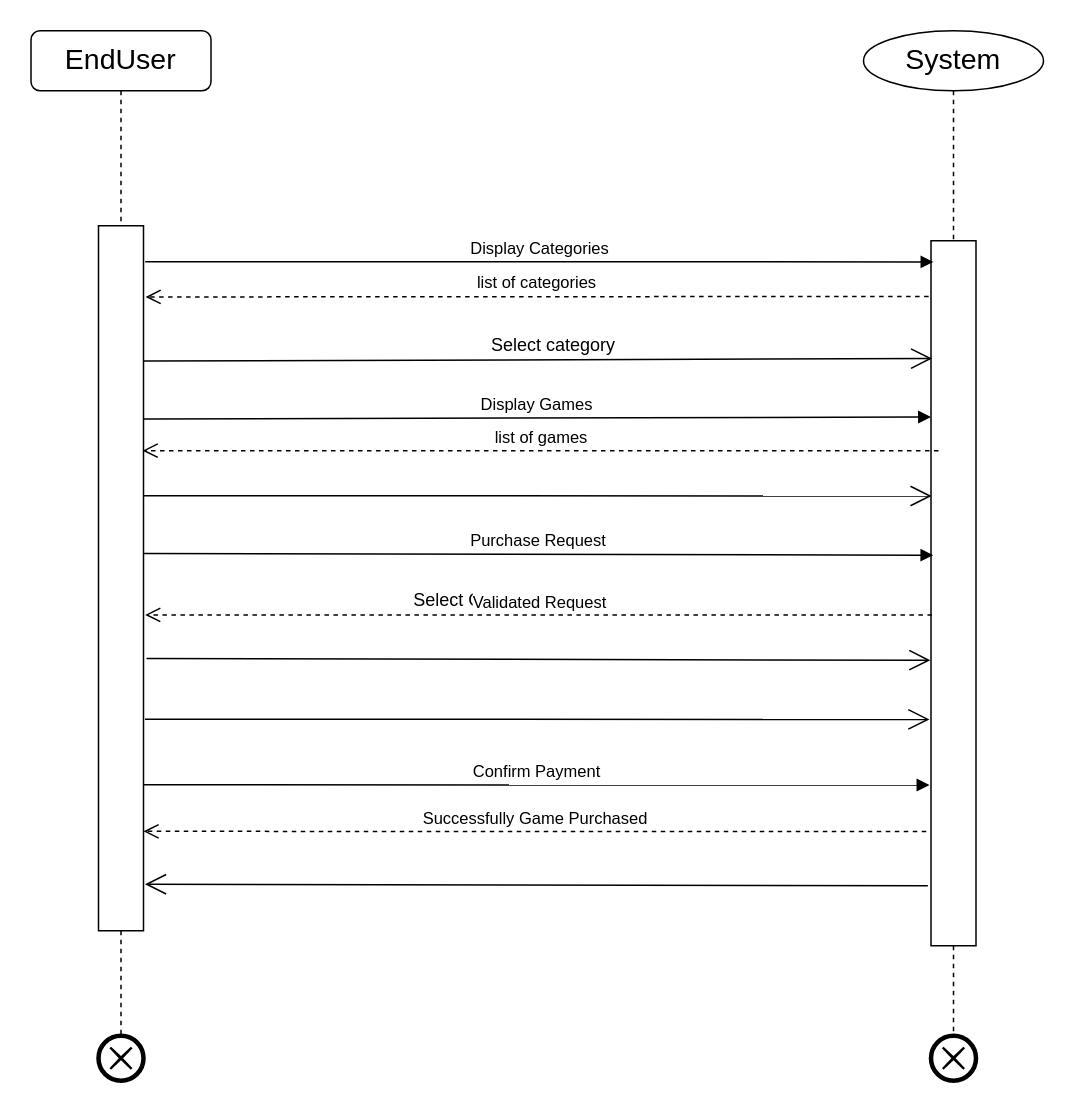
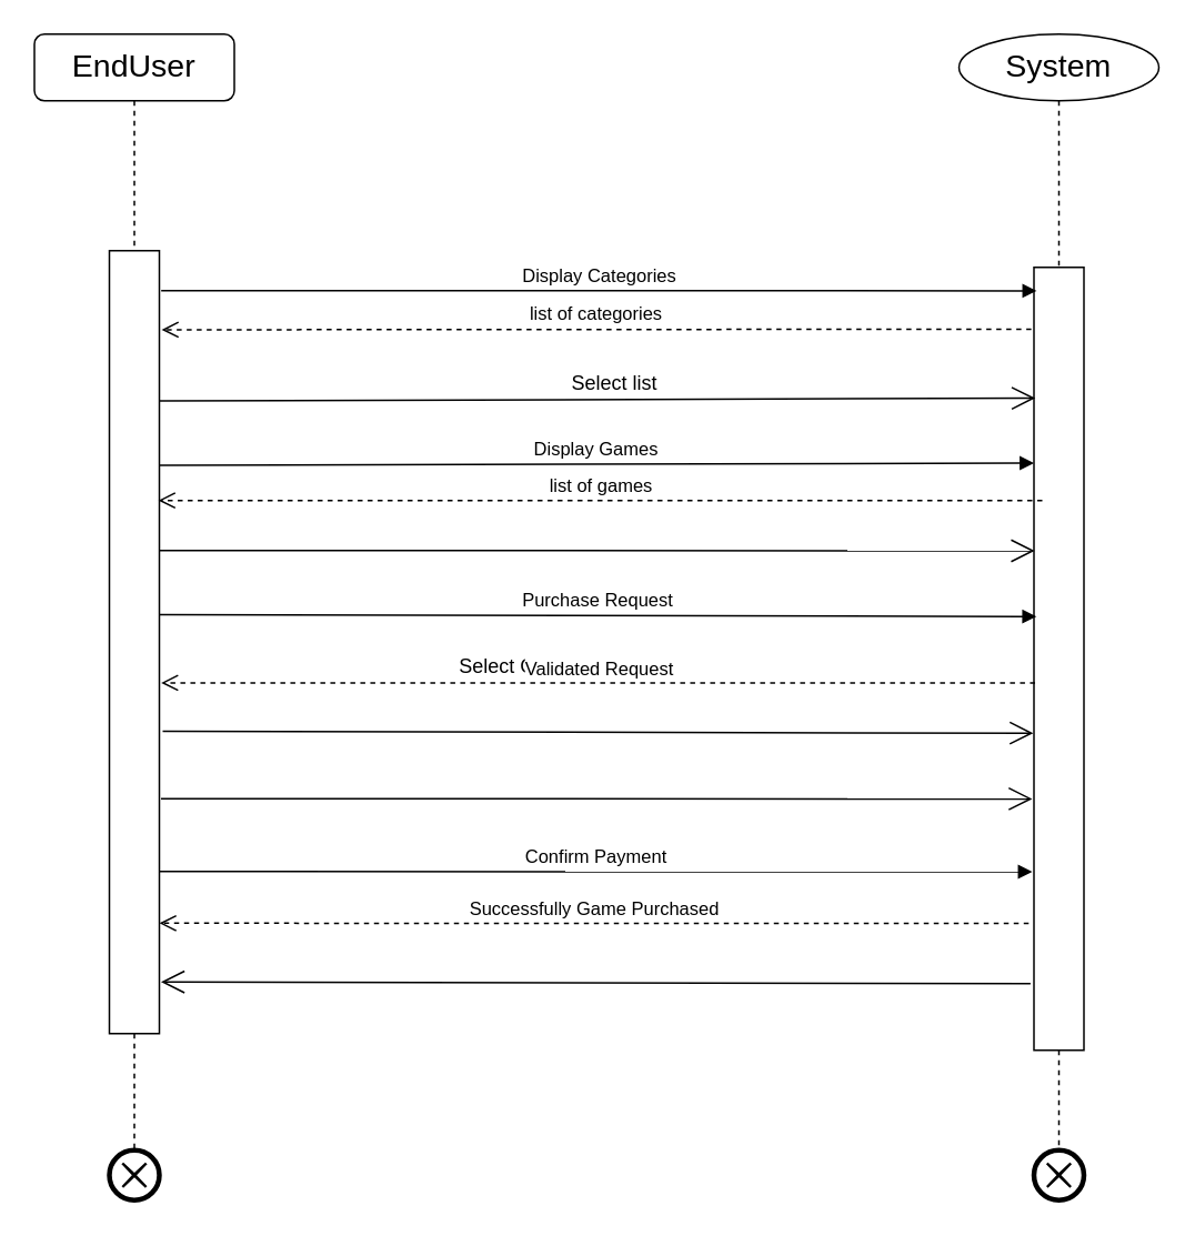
- <mxCell id="14" value="Select category" style="text;html=1;strokeColor=none;fillColor=none;align=center;verticalAlign=middle;whiteSpace=wrap;rounded=0;" vertex="1" parent="1"><mxGeometry x="322.18" y="220" width="92.82" height="20" as="geometry" /></mxCell>
+ <mxCell id="14" value="Select list" style="text;html=1;strokeColor=none;fillColor=none;align=center;verticalAlign=middle;whiteSpace=wrap;rounded=0;" vertex="1" parent="1"><mxGeometry x="322.18" y="220" width="92.82" height="20" as="geometry" /></mxCell>
